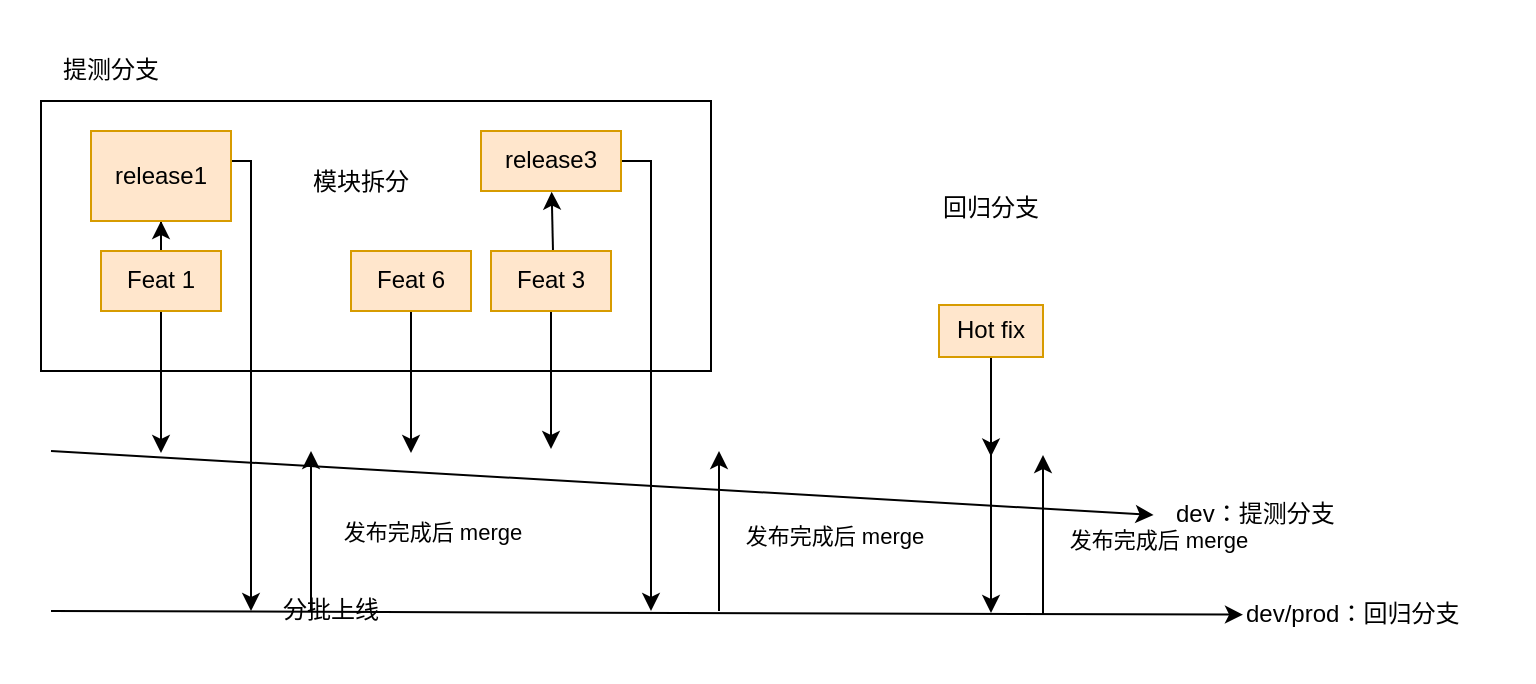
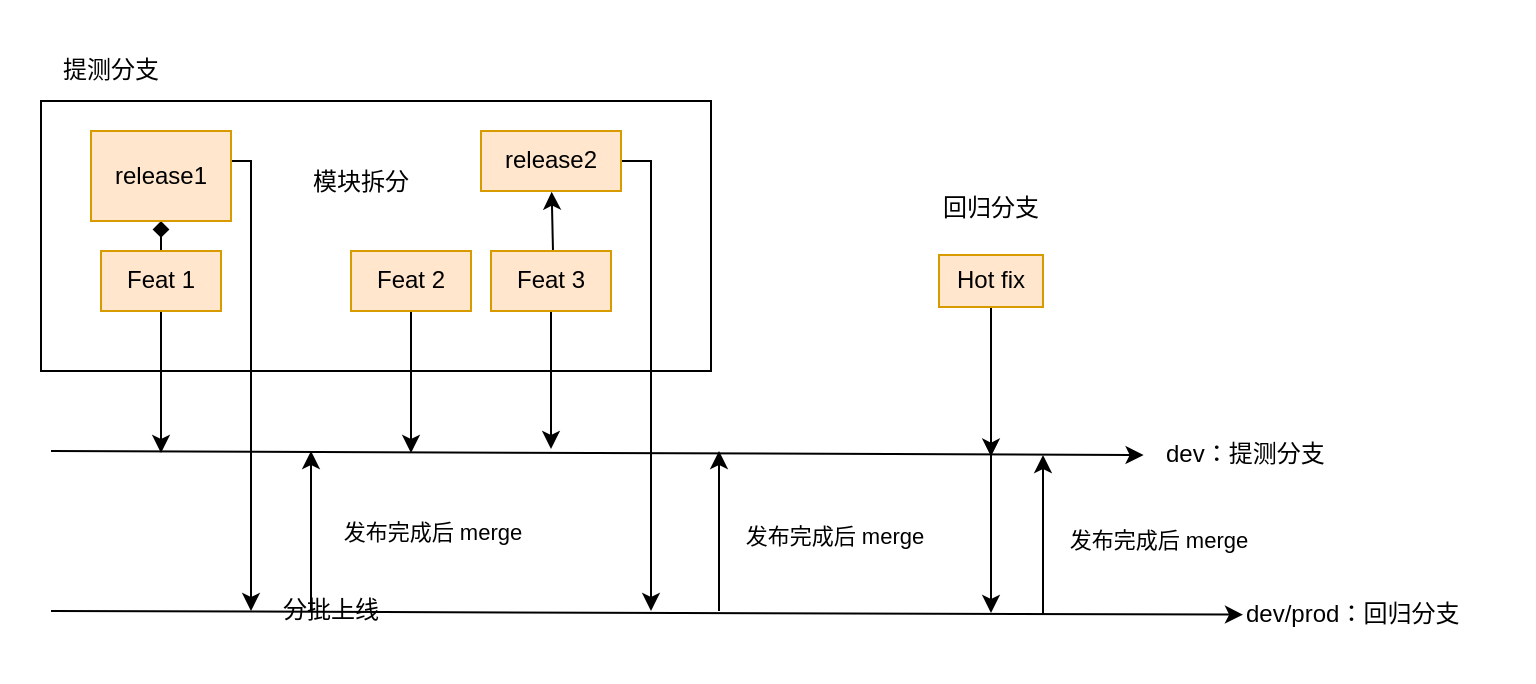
- <mxCell id="20" value="release3" style="text;html=1;align=center;verticalAlign=middle;resizable=0;points=[];autosize=1;strokeColor=#d79b00;fillColor=#ffe6cc;" vertex="1" parent="1"><mxGeometry x="240" y="65" width="70" height="30" as="geometry" /></mxCell>
+ <mxCell id="20" value="release2" style="text;html=1;align=center;verticalAlign=middle;resizable=0;points=[];autosize=1;strokeColor=#d79b00;fillColor=#ffe6cc;" vertex="1" parent="1"><mxGeometry x="240" y="65" width="70" height="30" as="geometry" /></mxCell>
- <mxCell id="6" style="edgeStyle=orthogonalEdgeStyle;rounded=0;orthogonalLoop=1;jettySize=auto;html=1;" edge="1" parent="1" source="7" target="22"><mxGeometry relative="1" as="geometry" /></mxCell>
+ <mxCell id="6" style="edgeStyle=orthogonalEdgeStyle;rounded=0;orthogonalLoop=1;jettySize=auto;html=1;endArrow=diamond;" edge="1" parent="1" source="7" target="22"><mxGeometry relative="1" as="geometry" /></mxCell>
- <mxCell id="9" value="Feat 6" style="text;html=1;align=center;verticalAlign=middle;resizable=0;points=[];autosize=1;strokeColor=#d79b00;fillColor=#ffe6cc;" vertex="1" parent="1"><mxGeometry x="175" y="125" width="60" height="30" as="geometry" /></mxCell>
+ <mxCell id="9" value="Feat 2" style="text;html=1;align=center;verticalAlign=middle;resizable=0;points=[];autosize=1;strokeColor=#d79b00;fillColor=#ffe6cc;" vertex="1" parent="1"><mxGeometry x="175" y="125" width="60" height="30" as="geometry" /></mxCell>
- <mxCell id="28" value="Hot fix" style="text;html=1;align=center;verticalAlign=middle;resizable=0;points=[];autosize=1;strokeColor=#d79b00;fillColor=#ffe6cc;" vertex="1" parent="1"><mxGeometry x="469" y="152" width="52" height="26" as="geometry" /></mxCell>
+ <mxCell id="28" value="Hot fix" style="text;html=1;align=center;verticalAlign=middle;resizable=0;points=[];autosize=1;strokeColor=#d79b00;fillColor=#ffe6cc;" vertex="1" parent="1"><mxGeometry x="469" y="127" width="52" height="26" as="geometry" /></mxCell>
- <mxCell id="13" value="dev：提测分支" style="text;html=1;align=left;verticalAlign=middle;resizable=0;points=[];autosize=1;strokeColor=none;fillColor=none;" vertex="1" parent="1"><mxGeometry x="586" y="244" width="97" height="26" as="geometry" /></mxCell>
+ <mxCell id="13" value="dev：提测分支" style="text;html=1;align=left;verticalAlign=middle;resizable=0;points=[];autosize=1;strokeColor=none;fillColor=none;" vertex="1" parent="1"><mxGeometry x="581" y="214" width="97" height="26" as="geometry" /></mxCell>
